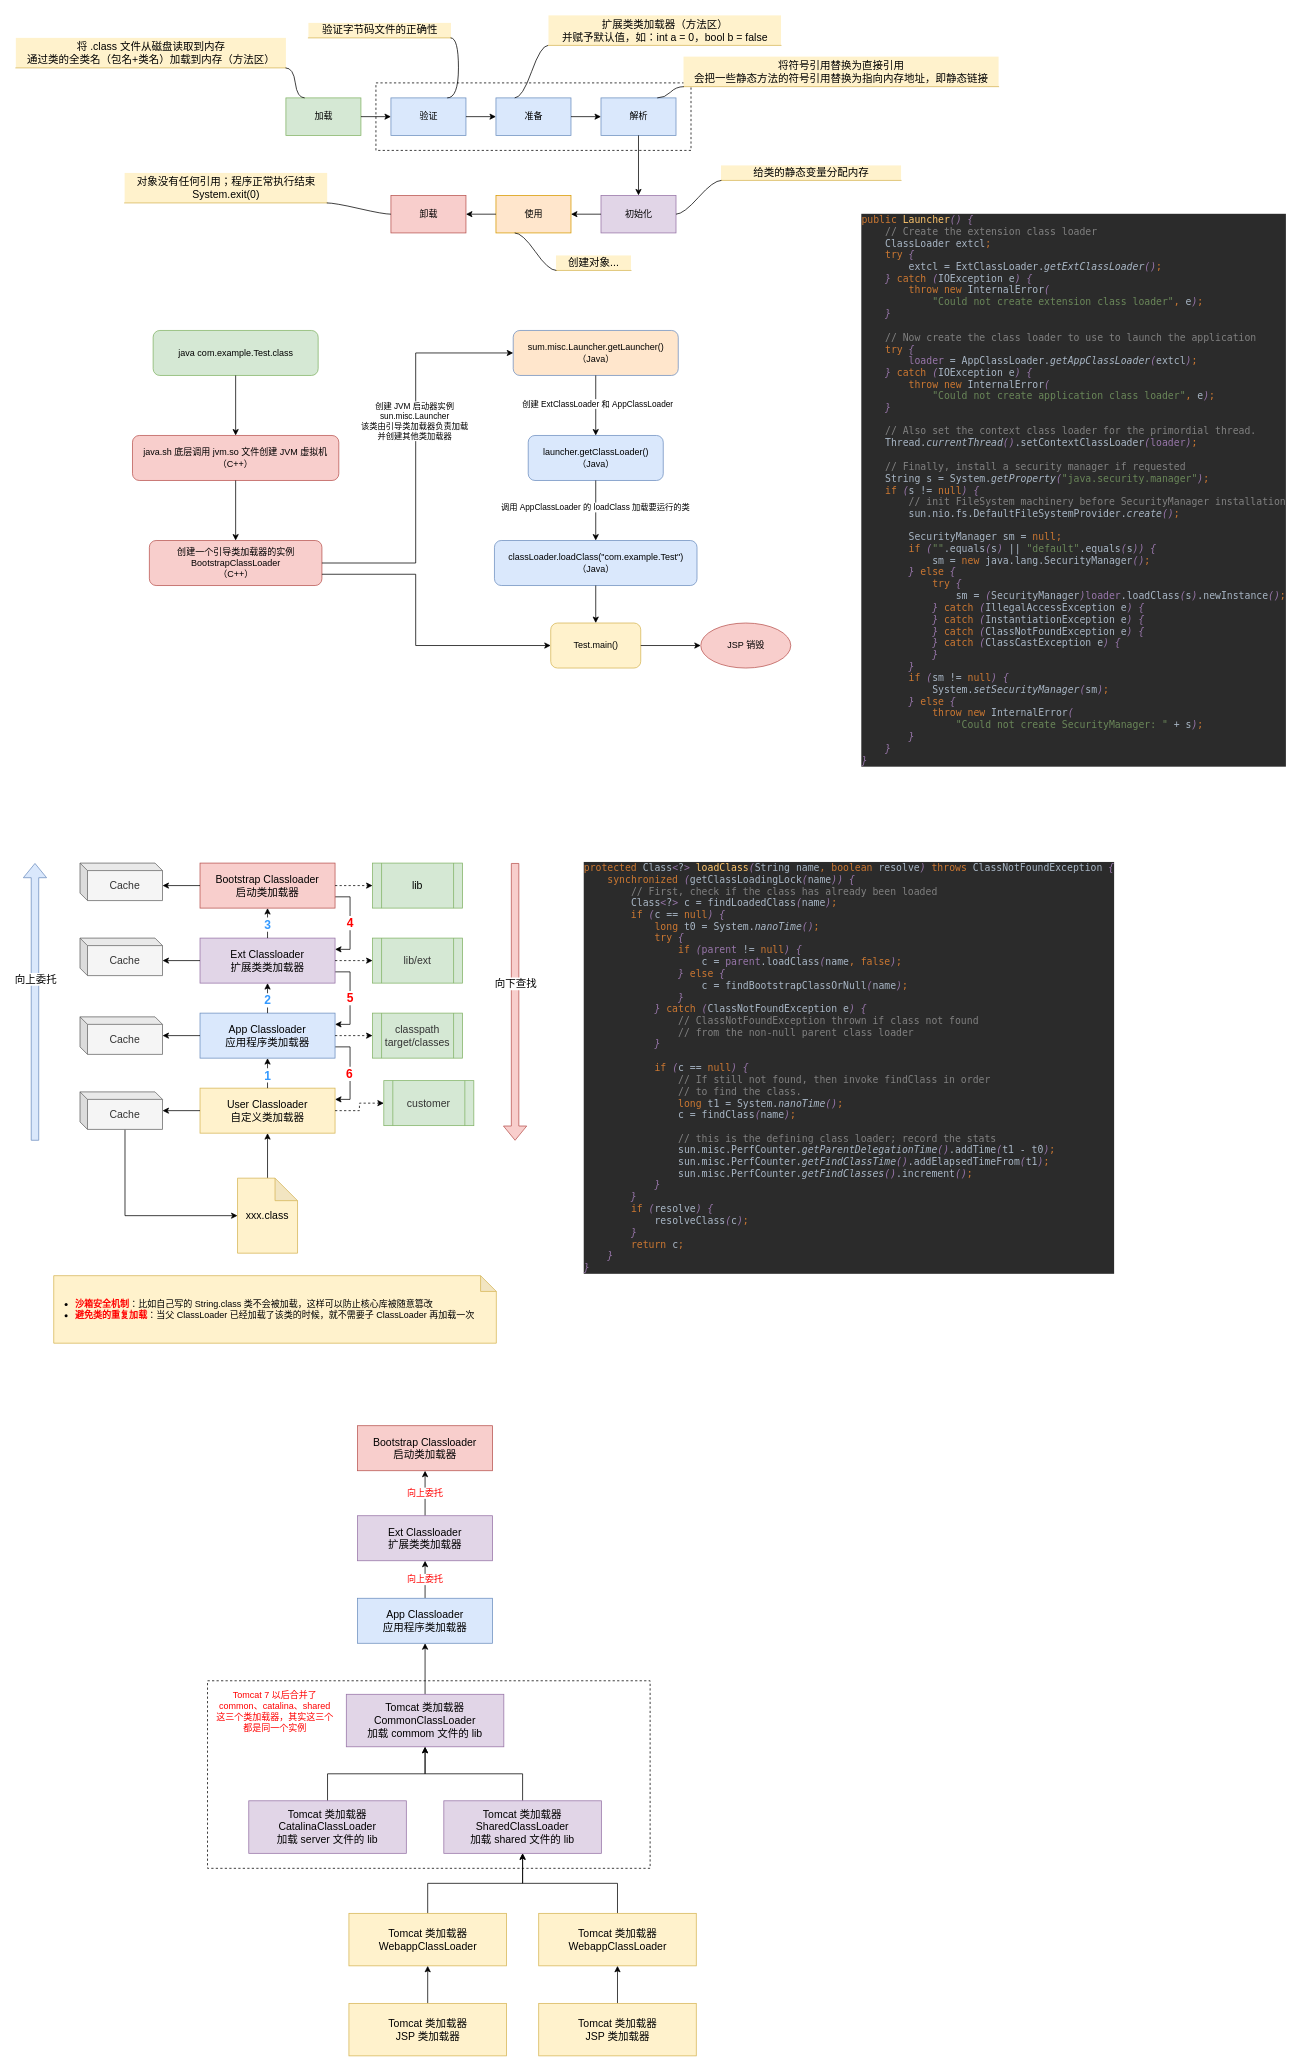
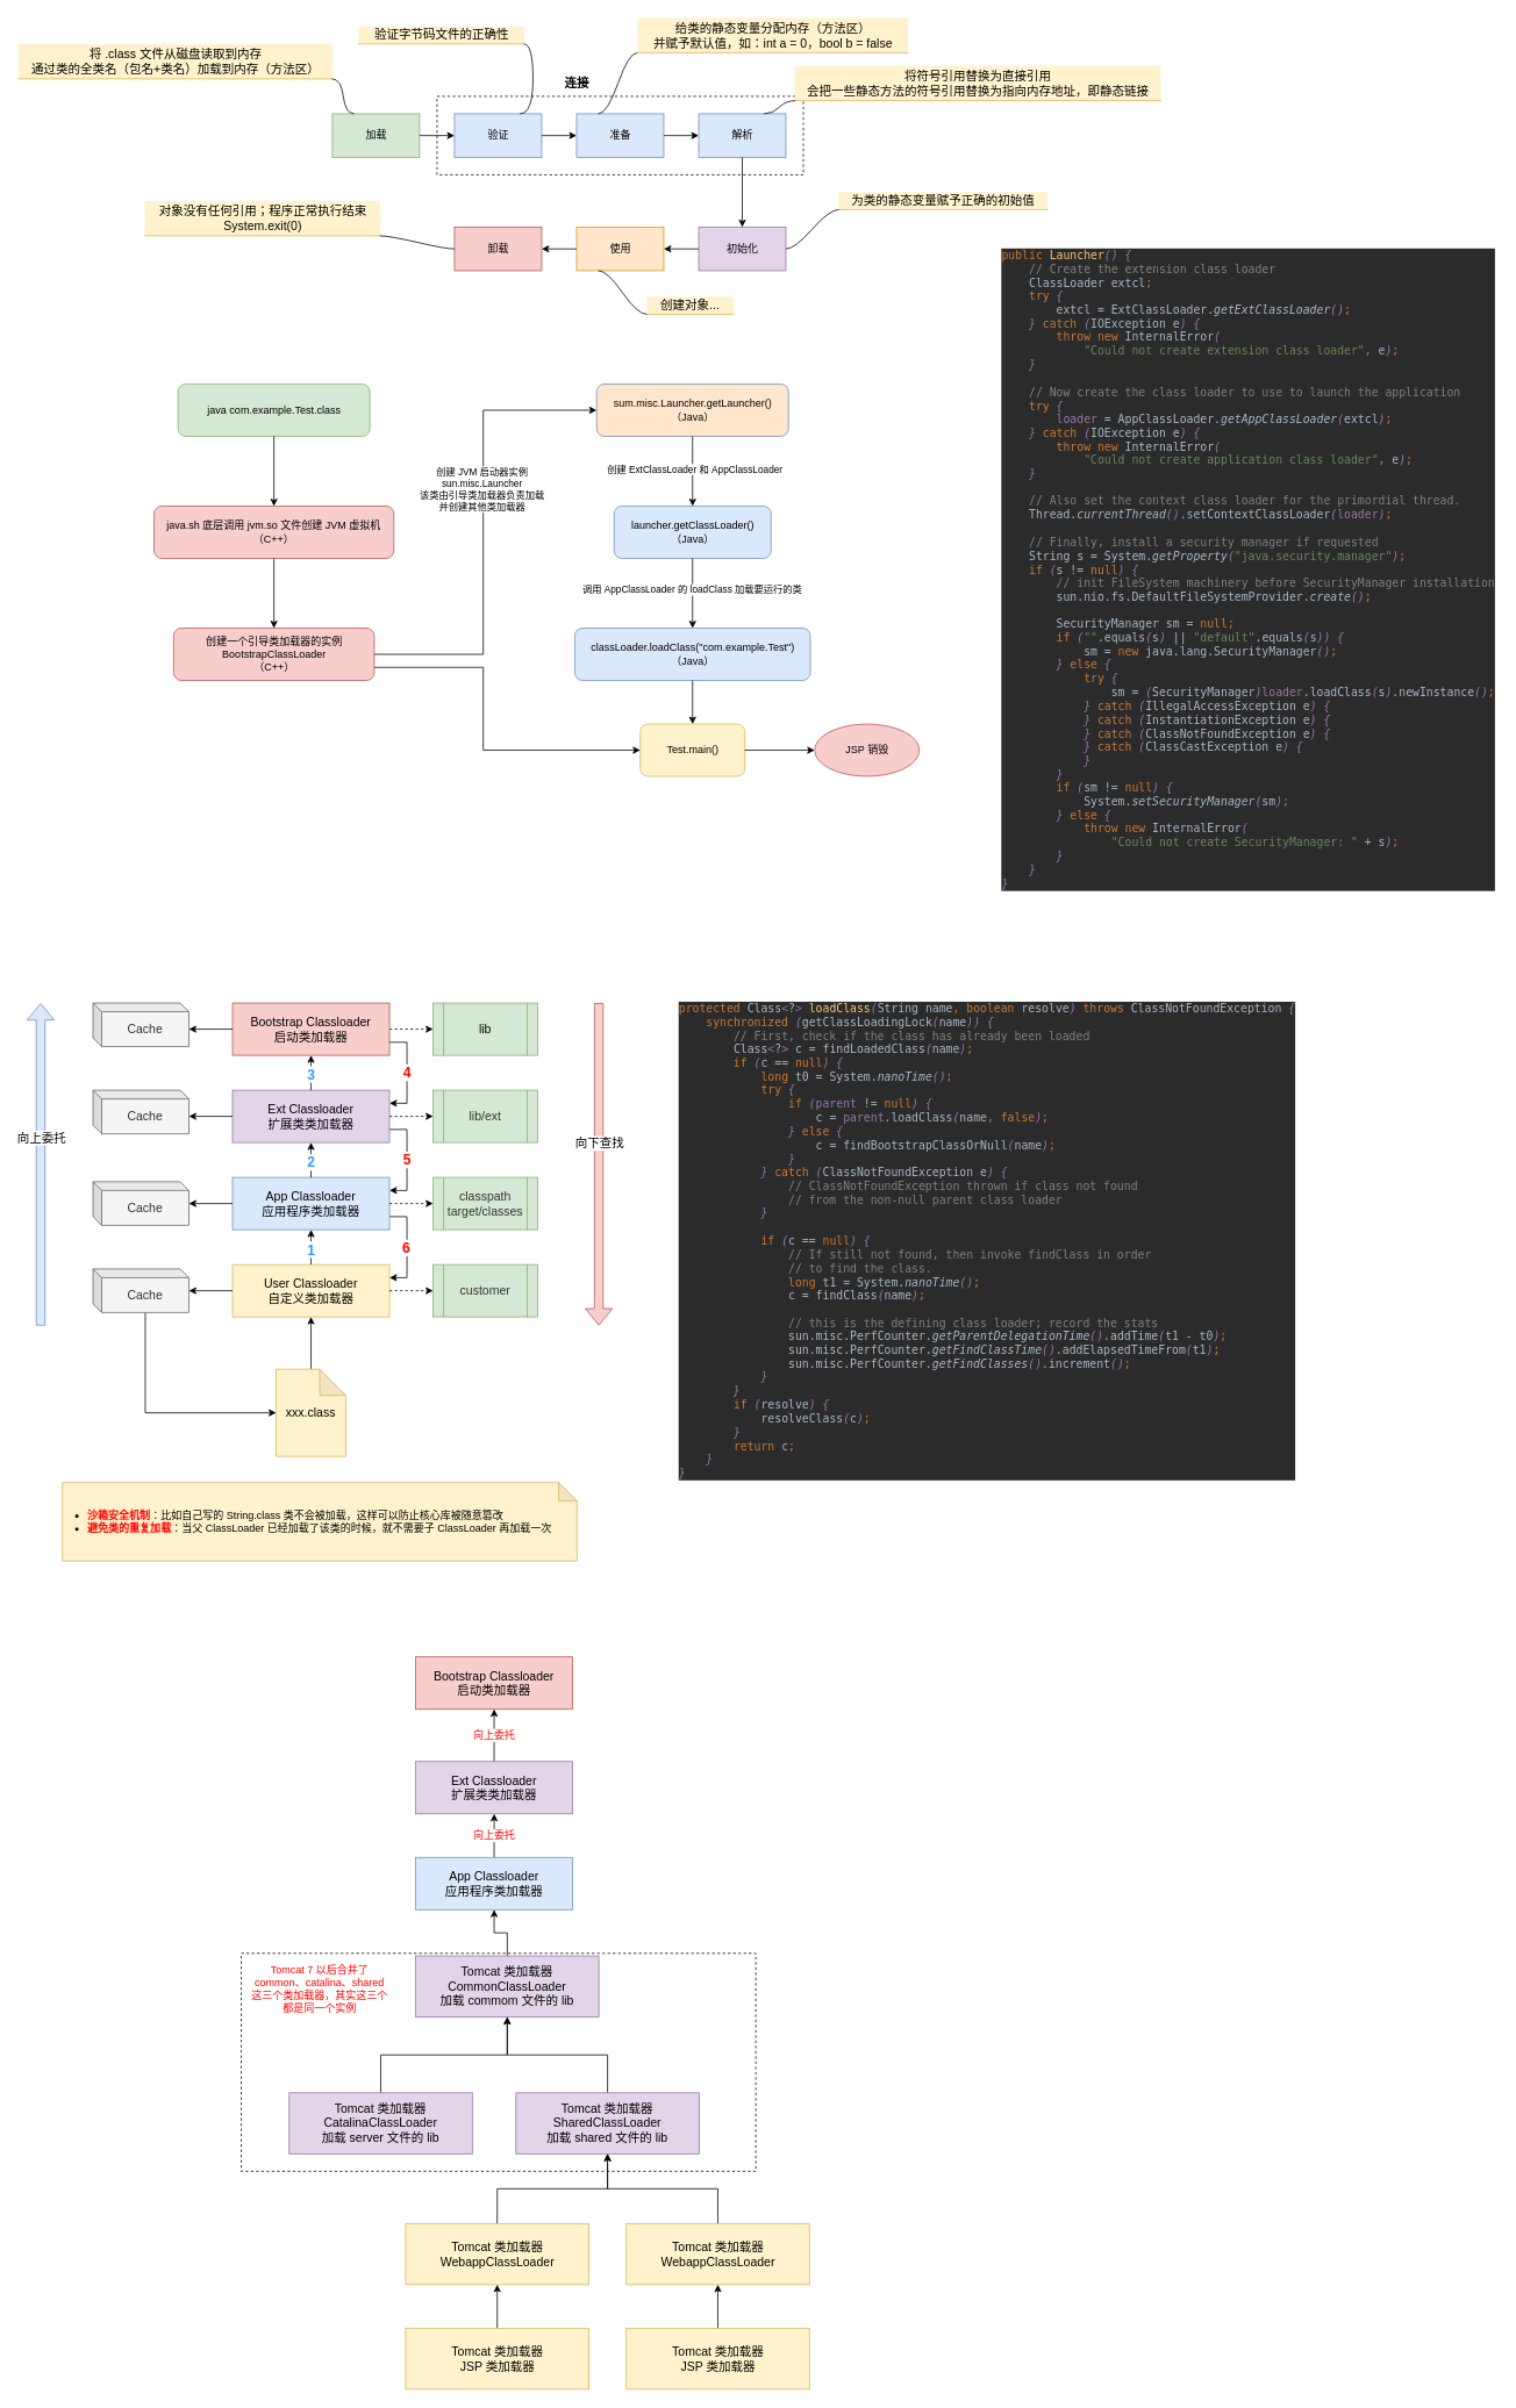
- <mxCell id="23" value="&lt;span style=&quot;font-size: 14px; text-align: left;&quot;&gt;扩展类类加载器（方法区）&lt;br&gt;并赋予默认值，如：int a = 0，bool b = false&lt;/span&gt;" style="whiteSpace=wrap;html=1;shape=partialRectangle;top=0;left=0;bottom=1;right=0;points=[[0,1],[1,1]];fillColor=#fff2cc;align=center;verticalAlign=bottom;routingCenterY=0.5;snapToPoint=1;recursiveResize=0;autosize=1;treeFolding=1;treeMoving=1;newEdgeStyle={&quot;edgeStyle&quot;:&quot;entityRelationEdgeStyle&quot;,&quot;startArrow&quot;:&quot;none&quot;,&quot;endArrow&quot;:&quot;none&quot;,&quot;segment&quot;:10,&quot;curved&quot;:1};strokeColor=#d6b656;" parent="3" vertex="1"><mxGeometry x="710" width="310" height="40" as="geometry" /></mxCell>
+ <mxCell id="23" value="&lt;span style=&quot;font-size: 14px; text-align: left;&quot;&gt;给类的静态变量分配内存（方法区）&lt;br&gt;并赋予默认值，如：int a = 0，bool b = false&lt;/span&gt;" style="whiteSpace=wrap;html=1;shape=partialRectangle;top=0;left=0;bottom=1;right=0;points=[[0,1],[1,1]];fillColor=#fff2cc;align=center;verticalAlign=bottom;routingCenterY=0.5;snapToPoint=1;recursiveResize=0;autosize=1;treeFolding=1;treeMoving=1;newEdgeStyle={&quot;edgeStyle&quot;:&quot;entityRelationEdgeStyle&quot;,&quot;startArrow&quot;:&quot;none&quot;,&quot;endArrow&quot;:&quot;none&quot;,&quot;segment&quot;:10,&quot;curved&quot;:1};strokeColor=#d6b656;" parent="3" vertex="1"><mxGeometry x="710" width="310" height="40" as="geometry" /></mxCell>
+ <mxCell id="18" value="连接" style="text;html=1;strokeColor=none;fillColor=none;align=center;verticalAlign=middle;whiteSpace=wrap;rounded=0;dashed=1;fontStyle=1;fontSize=14;" parent="3" vertex="1"><mxGeometry x="610" y="60" width="60" height="30" as="geometry" /></mxCell>
- <mxCell id="27" value="&lt;span style=&quot;font-size: 14px; text-align: left;&quot;&gt;给类的静态变量分配内存&lt;/span&gt;" style="whiteSpace=wrap;html=1;shape=partialRectangle;top=0;left=0;bottom=1;right=0;points=[[0,1],[1,1]];fillColor=#fff2cc;align=center;verticalAlign=bottom;routingCenterY=0.5;snapToPoint=1;recursiveResize=0;autosize=1;treeFolding=1;treeMoving=1;newEdgeStyle={&quot;edgeStyle&quot;:&quot;entityRelationEdgeStyle&quot;,&quot;startArrow&quot;:&quot;none&quot;,&quot;endArrow&quot;:&quot;none&quot;,&quot;segment&quot;:10,&quot;curved&quot;:1};strokeColor=#d6b656;" parent="3" vertex="1"><mxGeometry x="940" y="200" width="240" height="20" as="geometry" /></mxCell>
+ <mxCell id="27" value="&lt;span style=&quot;font-size: 14px; text-align: left;&quot;&gt;为类的静态变量赋予正确的初始值&lt;/span&gt;" style="whiteSpace=wrap;html=1;shape=partialRectangle;top=0;left=0;bottom=1;right=0;points=[[0,1],[1,1]];fillColor=#fff2cc;align=center;verticalAlign=bottom;routingCenterY=0.5;snapToPoint=1;recursiveResize=0;autosize=1;treeFolding=1;treeMoving=1;newEdgeStyle={&quot;edgeStyle&quot;:&quot;entityRelationEdgeStyle&quot;,&quot;startArrow&quot;:&quot;none&quot;,&quot;endArrow&quot;:&quot;none&quot;,&quot;segment&quot;:10,&quot;curved&quot;:1};strokeColor=#d6b656;" parent="3" vertex="1"><mxGeometry x="940" y="200" width="240" height="20" as="geometry" /></mxCell>
- <mxCell id="89" value="customer" style="shape=process;whiteSpace=wrap;html=1;backgroundOutline=1;fontSize=14;fillColor=#d5e8d4;fontColor=#333333;strokeColor=#82b366;" parent="55" vertex="1"><mxGeometry x="465" y="290" width="120" height="60" as="geometry" /></mxCell>
+ <mxCell id="89" value="customer" style="shape=process;whiteSpace=wrap;html=1;backgroundOutline=1;fontSize=14;fillColor=#d5e8d4;fontColor=#333333;strokeColor=#82b366;" parent="55" vertex="1"><mxGeometry x="450" y="300" width="120" height="60" as="geometry" /></mxCell>
- <mxCell id="102" value="Tomcat 类加载器&lt;br&gt;CommonClassLoader&lt;br&gt;加载 commom 文件的 lib" style="whiteSpace=wrap;html=1;fontSize=14;fillColor=#e1d5e7;strokeColor=#9673a6;rounded=0;" vertex="1" parent="1"><mxGeometry x="461" y="2258" width="210" height="70" as="geometry" /></mxCell>
+ <mxCell id="102" value="Tomcat 类加载器&lt;br&gt;CommonClassLoader&lt;br&gt;加载 commom 文件的 lib" style="whiteSpace=wrap;html=1;fontSize=14;fillColor=#e1d5e7;strokeColor=#9673a6;rounded=0;" vertex="1" parent="1"><mxGeometry x="476" y="2243" width="210" height="70" as="geometry" /></mxCell>
